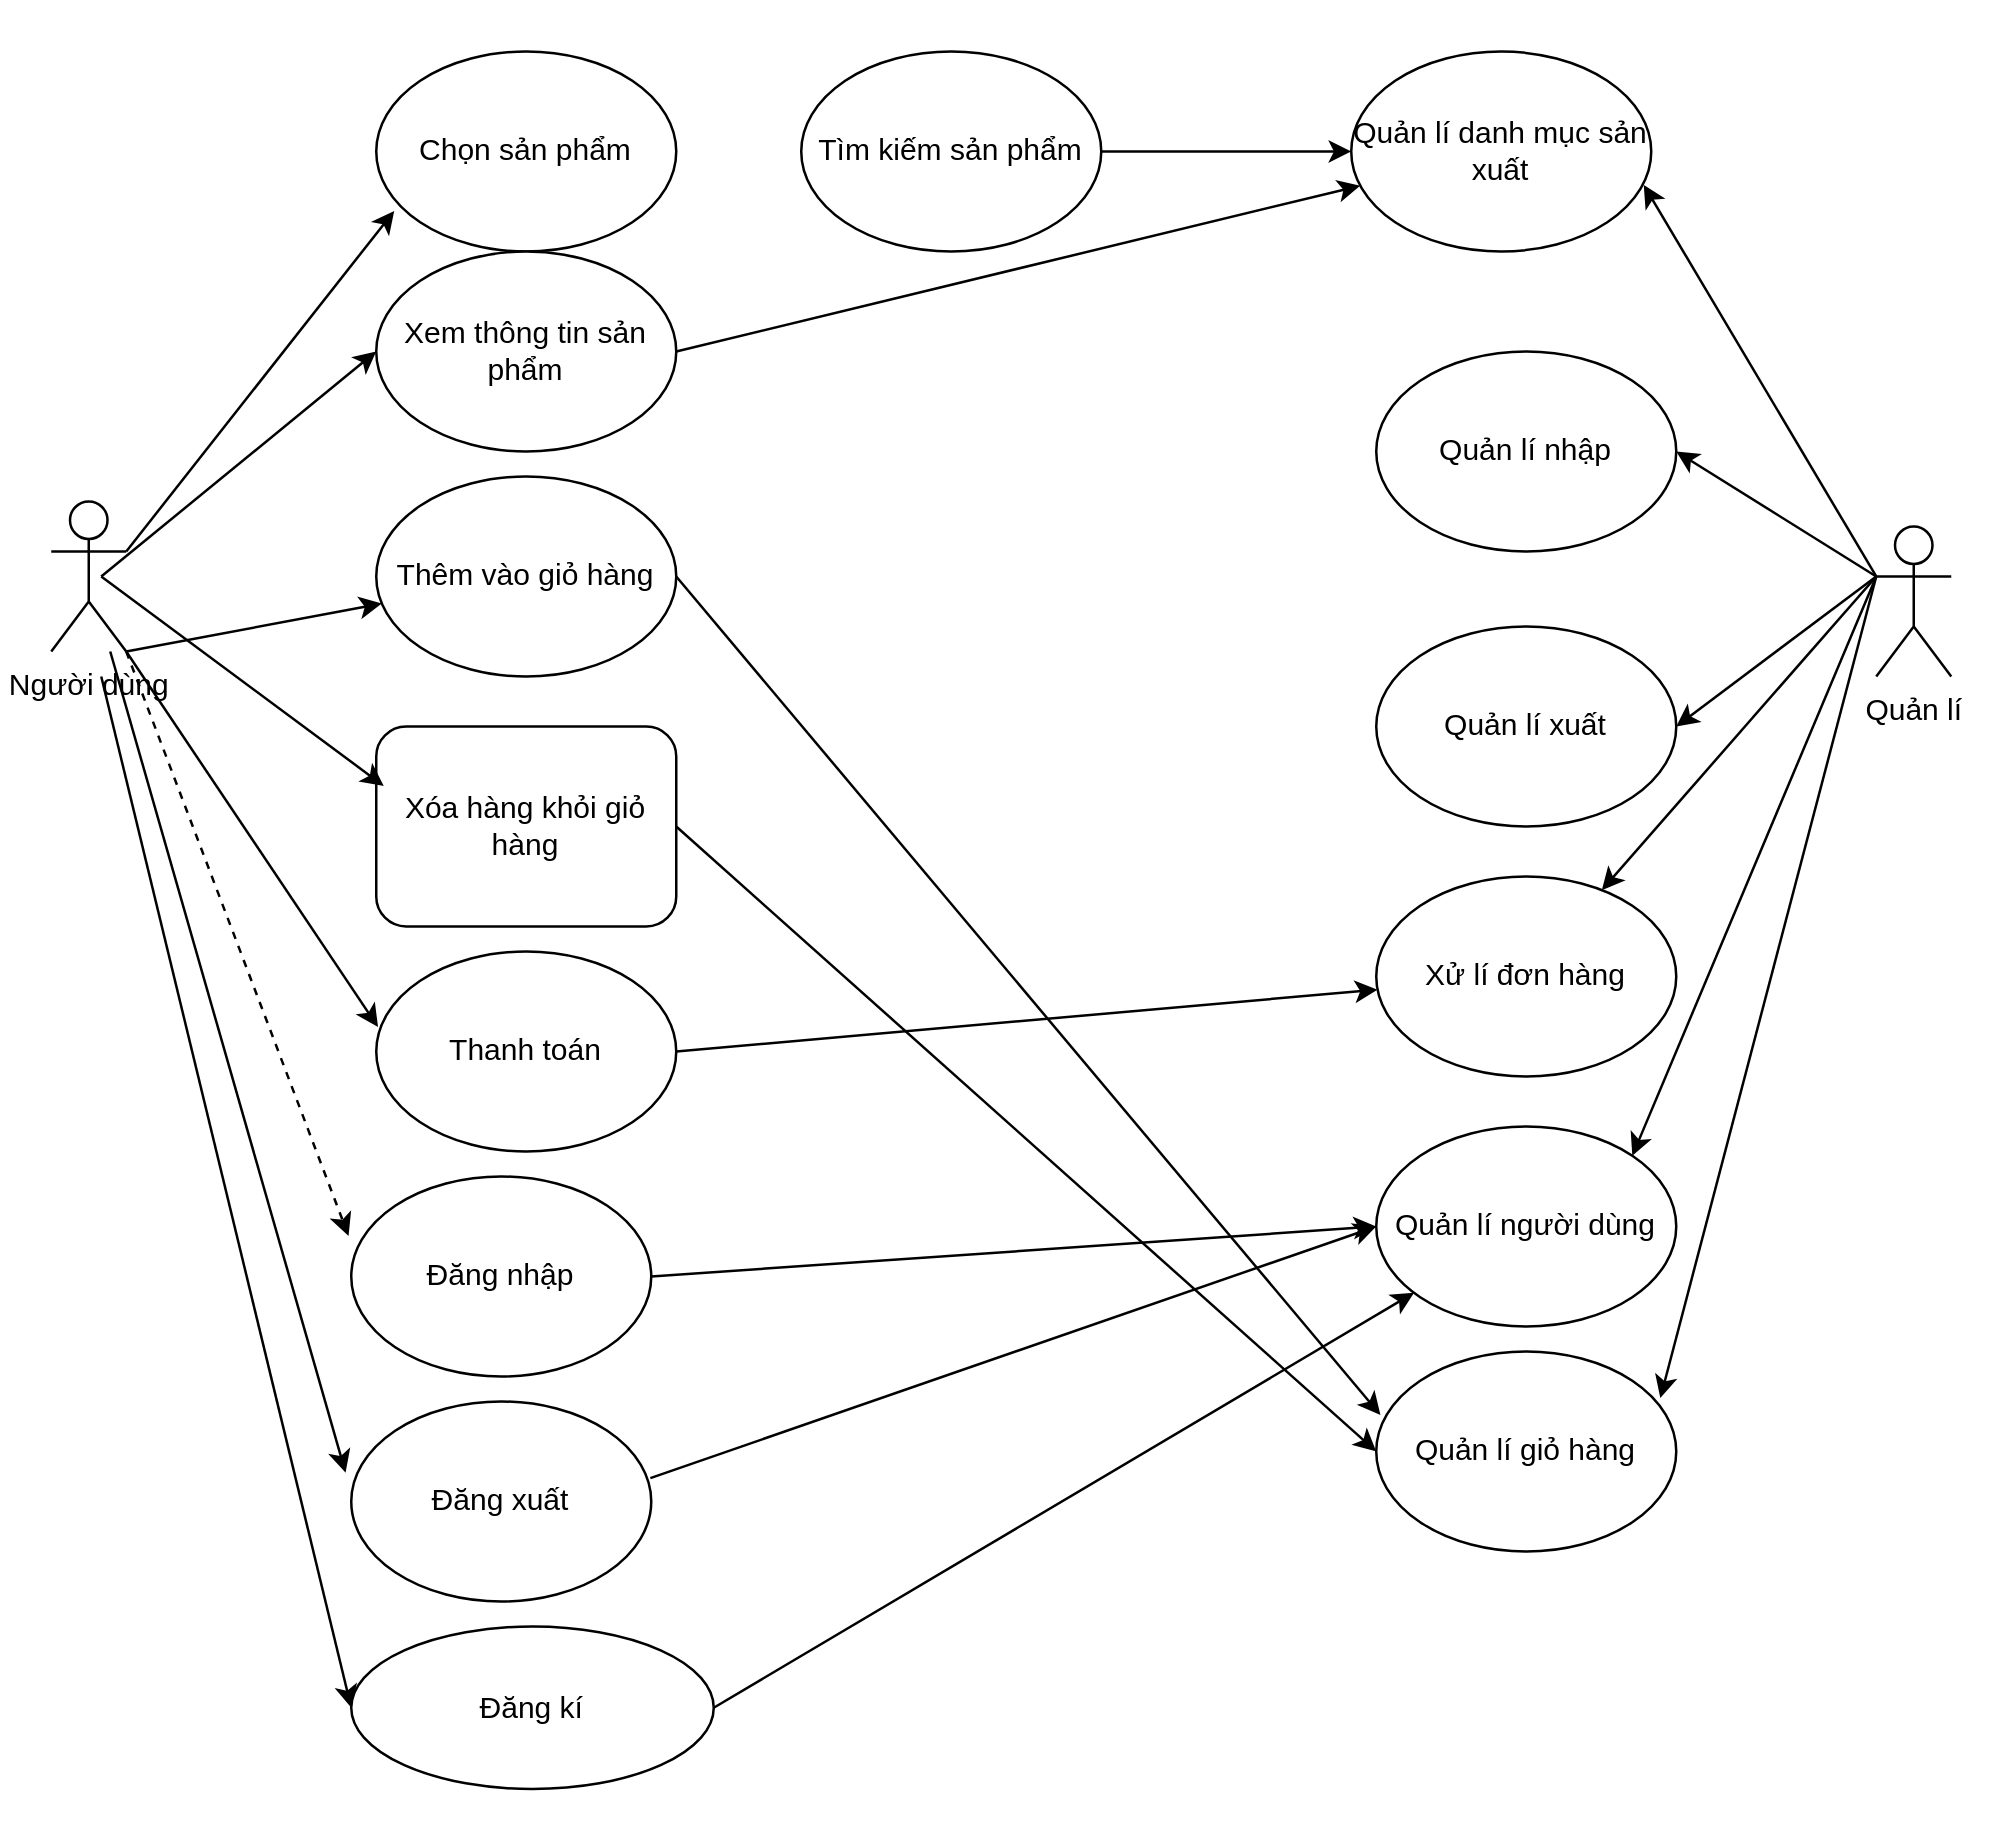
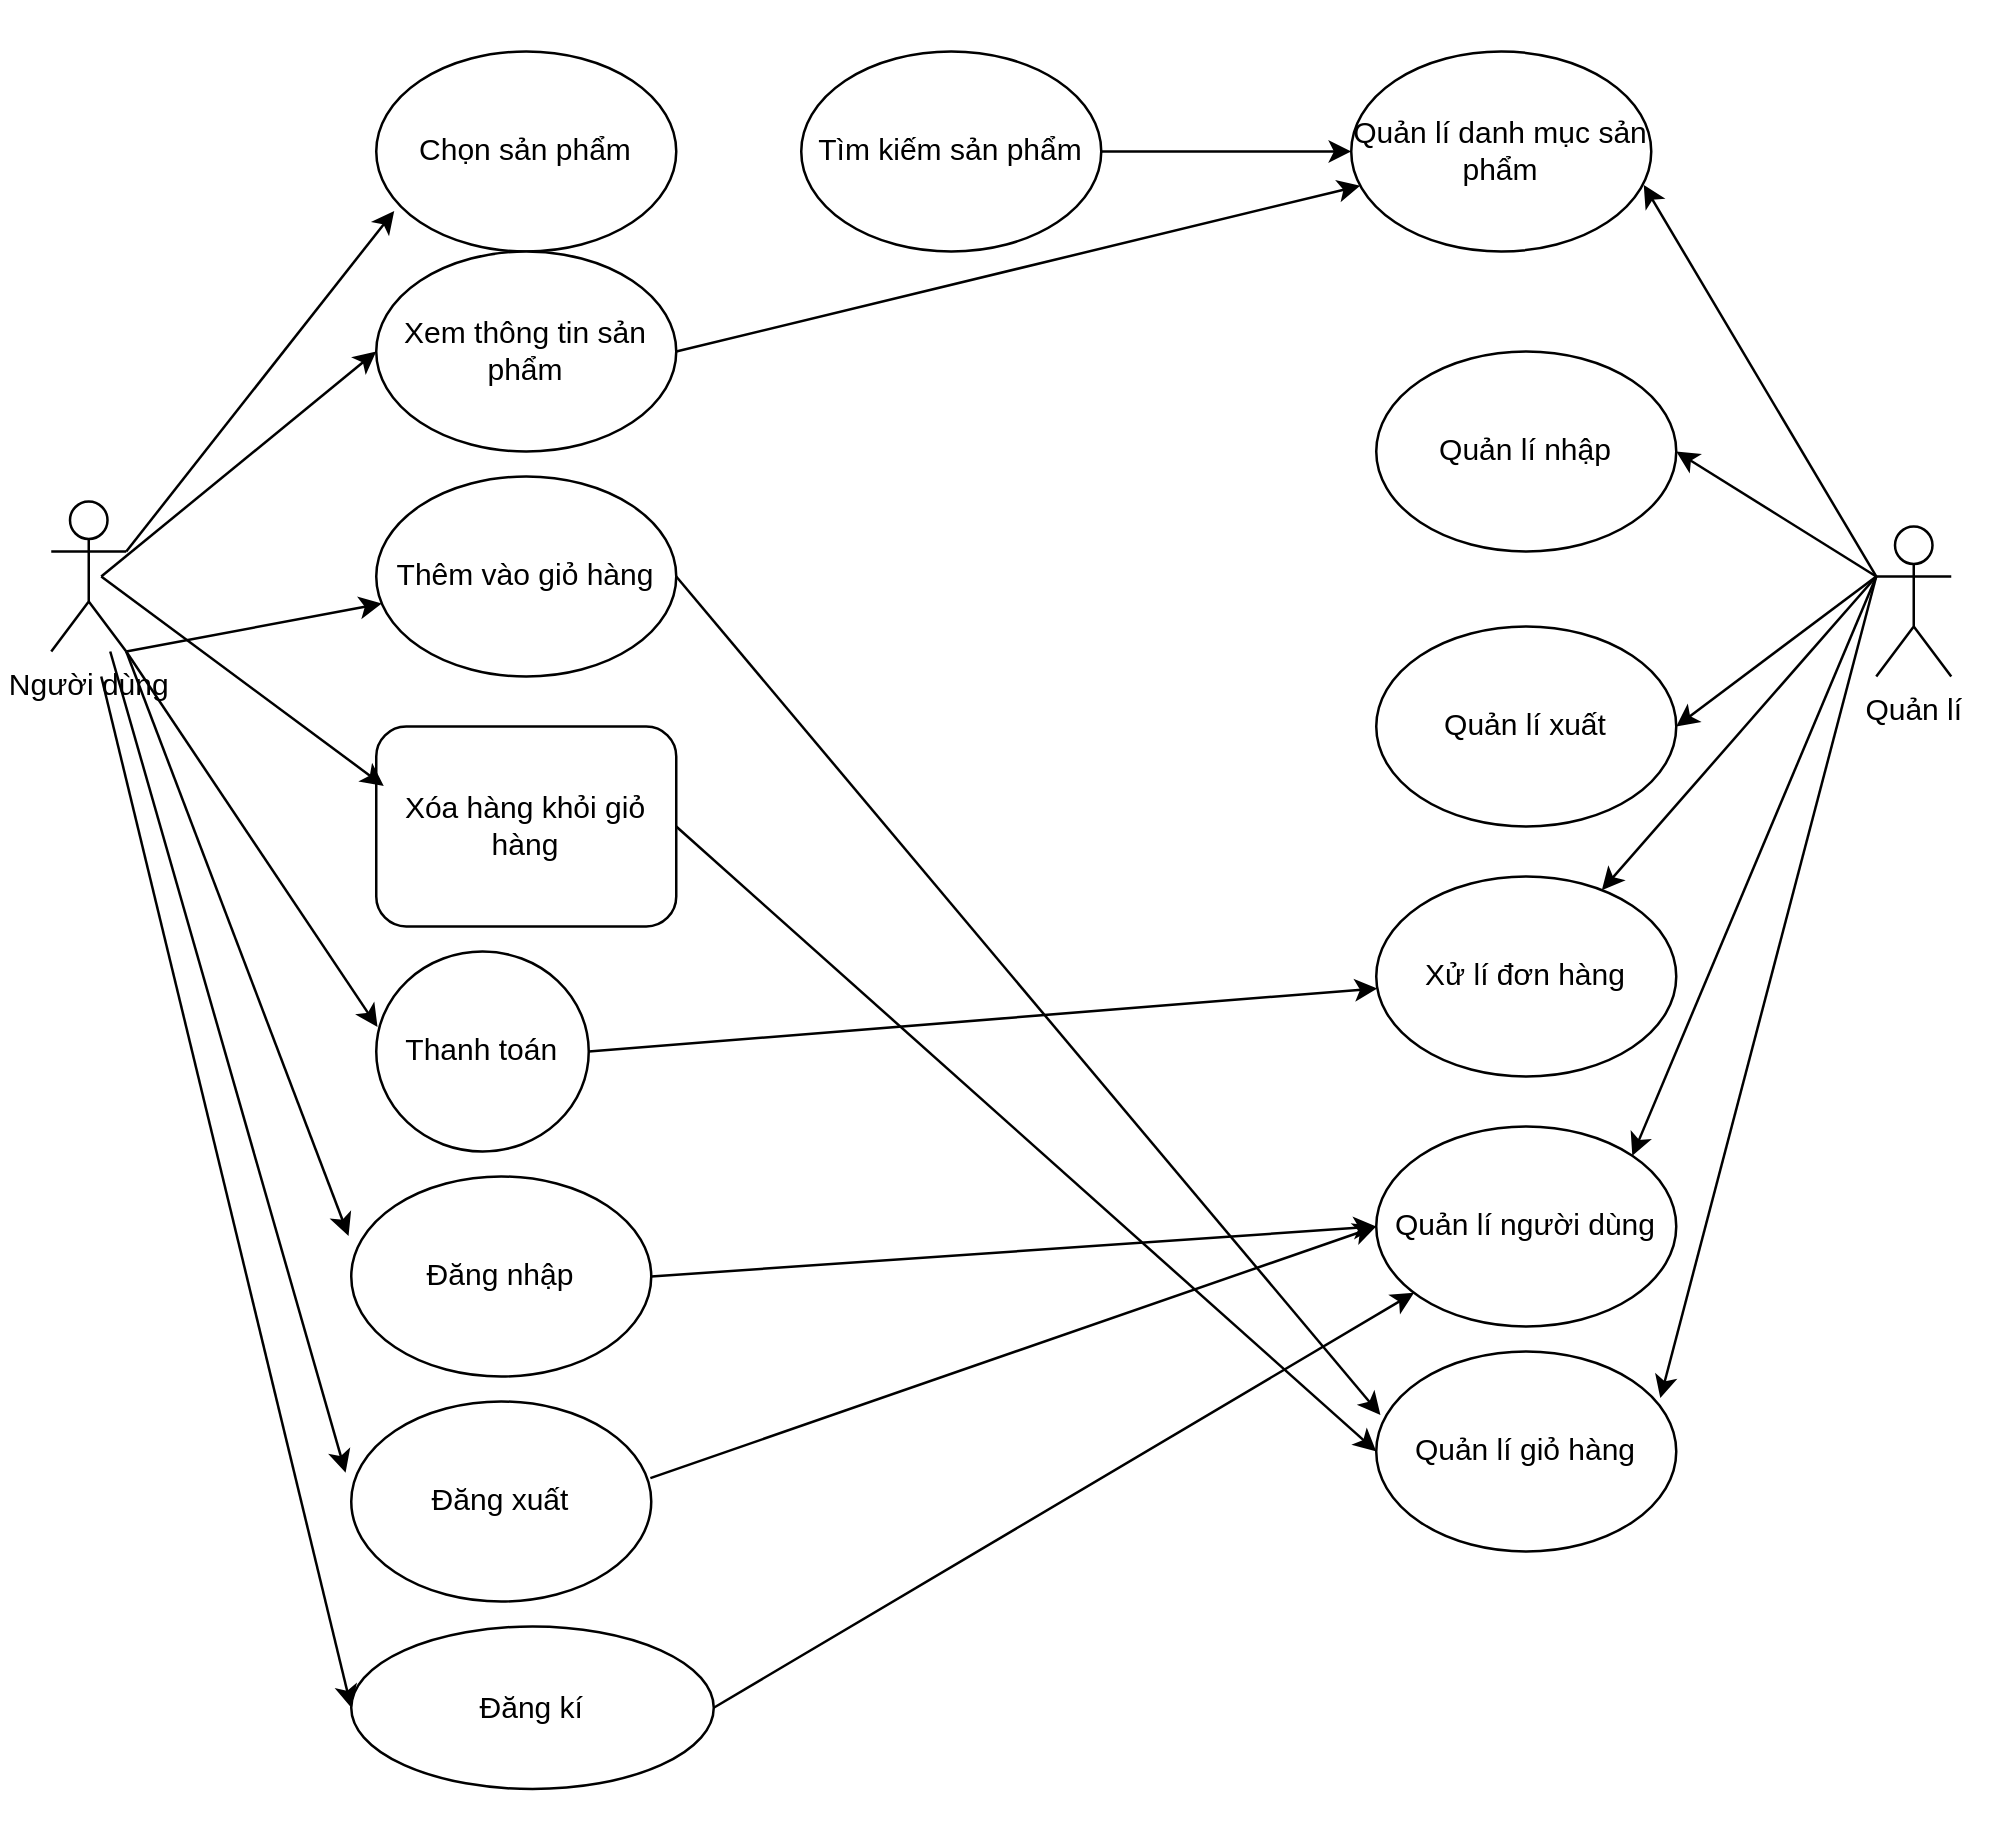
- <mxCell id="23" value="Quản lí danh mục sản xuất" style="ellipse;whiteSpace=wrap;html=1;" vertex="1" parent="1"><mxGeometry x="540" width="120" height="80" as="geometry" y="20" /></mxCell>
+ <mxCell id="23" value="Quản lí danh mục sản phẩm" style="ellipse;whiteSpace=wrap;html=1;" vertex="1" parent="1"><mxGeometry x="540" width="120" height="80" as="geometry" y="20" /></mxCell>
- <mxCell id="16" value="" style="endArrow=classic;html=1;entryX=-0.009;entryY=0.297;entryDx=0;entryDy=0;entryPerimeter=0;exitX=1;exitY=1;exitDx=0;exitDy=0;exitPerimeter=0;dashed=1;" edge="1" parent="1" source="2" target="9"><mxGeometry width="50" height="50" relative="1" as="geometry"><mxPoint x="100" y="246.811" as="sourcePoint" /><mxPoint x="217.2" y="143.76" as="targetPoint" /></mxGeometry></mxCell>
+ <mxCell id="16" value="" style="endArrow=classic;html=1;entryX=-0.009;entryY=0.297;entryDx=0;entryDy=0;entryPerimeter=0;exitX=1;exitY=1;exitDx=0;exitDy=0;exitPerimeter=0;" edge="1" parent="1" source="2" target="9"><mxGeometry width="50" height="50" relative="1" as="geometry"><mxPoint x="100" y="246.811" as="sourcePoint" /><mxPoint x="217.2" y="143.76" as="targetPoint" /></mxGeometry></mxCell>
- <mxCell id="8" value="Thanh toán" style="ellipse;whiteSpace=wrap;html=1;" vertex="1" parent="1"><mxGeometry x="150" y="380" width="120" height="80" as="geometry" /></mxCell>
+ <mxCell id="8" value="Thanh toán" style="ellipse;whiteSpace=wrap;html=1;" vertex="1" parent="1"><mxGeometry x="150" y="380" width="85" height="80" as="geometry" /></mxCell>
